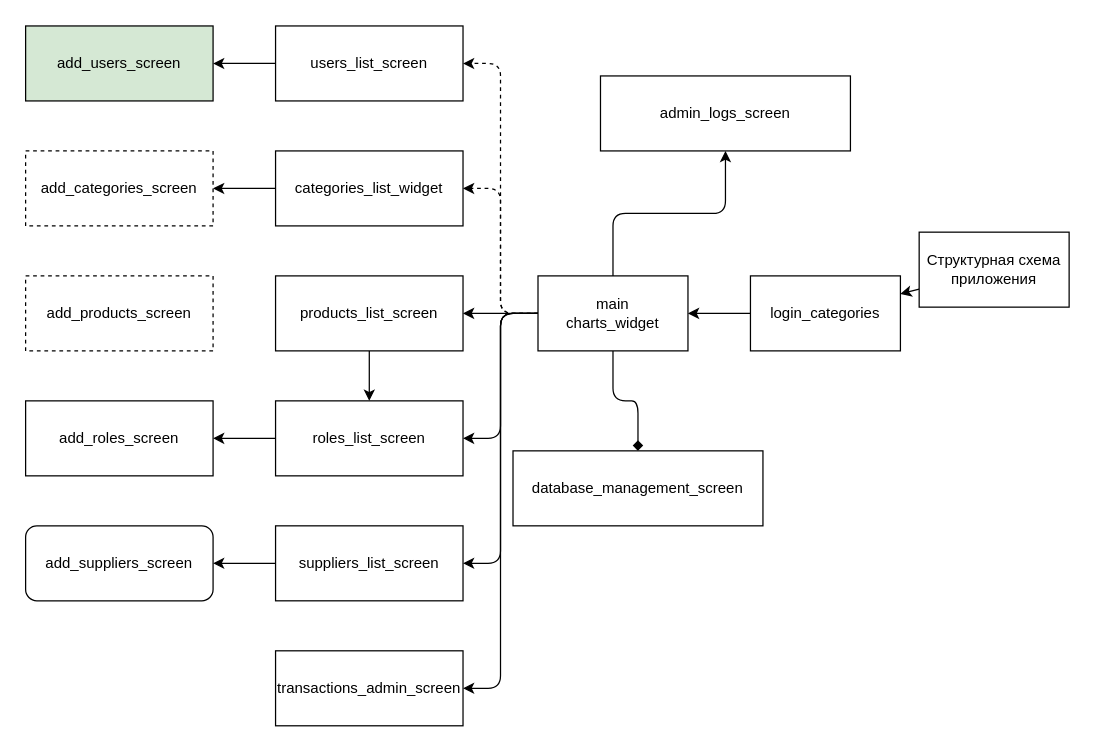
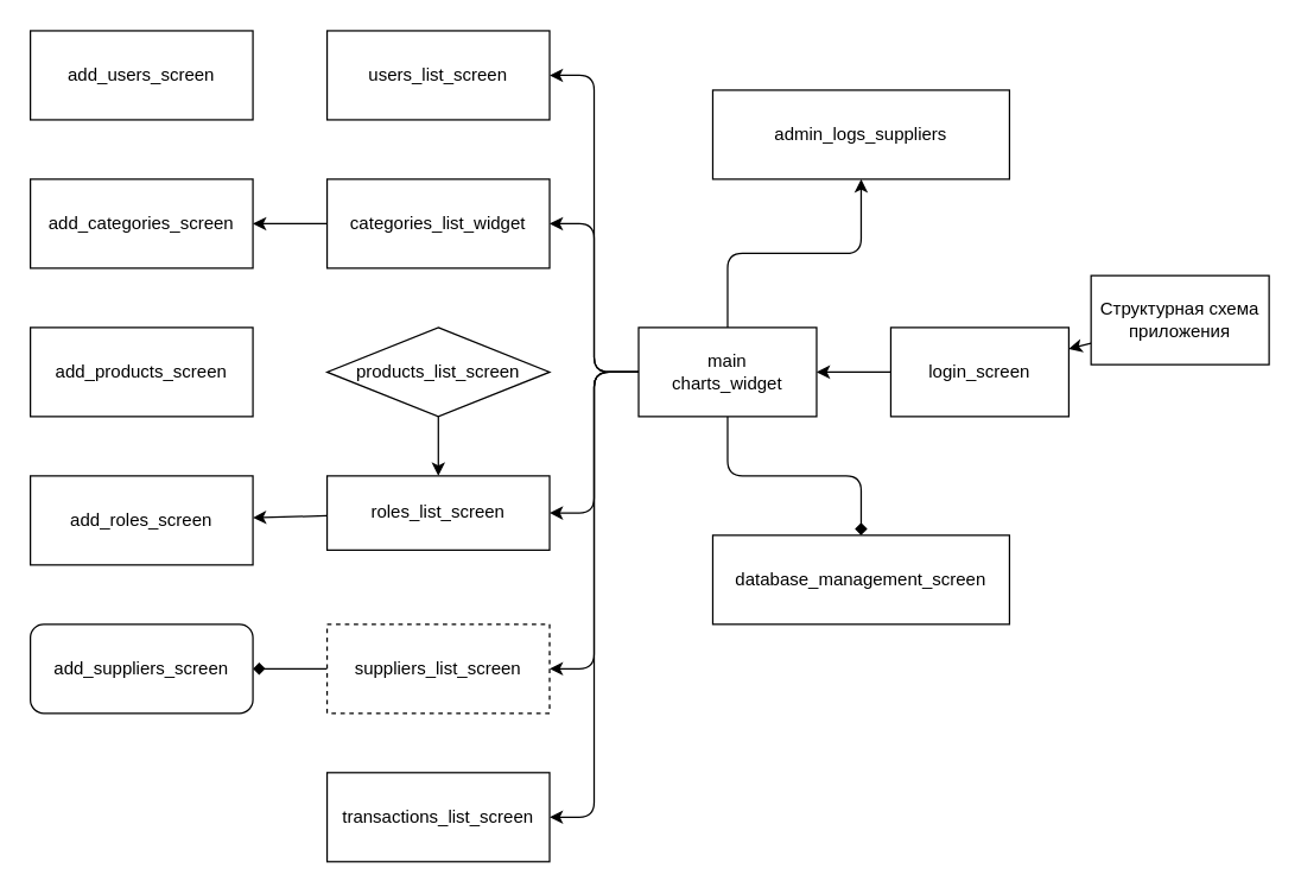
- <mxCell id="30" value="add_users_screen" style="rounded=0;whiteSpace=wrap;html=1;fillColor=#d5e8d4;" vertex="1" parent="1"><mxGeometry x="20" width="150" height="60" as="geometry" y="20" /></mxCell>
+ <mxCell id="30" value="add_users_screen" style="rounded=0;whiteSpace=wrap;html=1;" vertex="1" parent="1"><mxGeometry x="20" width="150" height="60" as="geometry" y="20" /></mxCell>
- <mxCell id="24" style="edgeStyle=none;html=1;" edge="1" parent="1" source="25" target="30"><mxGeometry relative="1" as="geometry" /></mxCell>
- <mxCell id="31" value="admin_logs_screen" style="rounded=0;whiteSpace=wrap;html=1;" vertex="1" parent="1"><mxGeometry x="480" y="60" width="200" height="60" as="geometry" /></mxCell>
+ <mxCell id="31" value="admin_logs_suppliers" style="rounded=0;whiteSpace=wrap;html=1;" vertex="1" parent="1"><mxGeometry x="480" y="60" width="200" height="60" as="geometry" /></mxCell>
- <mxCell id="6" style="edgeStyle=orthogonalEdgeStyle;html=1;entryX=1;entryY=0.5;entryDx=0;entryDy=0;dashed=1;" edge="1" parent="1" source="14" target="25"><mxGeometry relative="1" as="geometry" /></mxCell>
+ <mxCell id="6" style="edgeStyle=orthogonalEdgeStyle;html=1;entryX=1;entryY=0.5;entryDx=0;entryDy=0;" edge="1" parent="1" source="14" target="25"><mxGeometry relative="1" as="geometry" /></mxCell>
- <mxCell id="29" value="add_categories_screen" style="rounded=0;whiteSpace=wrap;html=1;dashed=1;" vertex="1" parent="1"><mxGeometry x="20" y="120" width="150" height="60" as="geometry" /></mxCell>
+ <mxCell id="29" value="add_categories_screen" style="rounded=0;whiteSpace=wrap;html=1;" vertex="1" parent="1"><mxGeometry x="20" y="120" width="150" height="60" as="geometry" /></mxCell>
- <mxCell id="7" style="edgeStyle=orthogonalEdgeStyle;html=1;entryX=1;entryY=0.5;entryDx=0;entryDy=0;dashed=1;" edge="1" parent="1" source="14" target="23"><mxGeometry relative="1" as="geometry" /></mxCell>
+ <mxCell id="7" style="edgeStyle=orthogonalEdgeStyle;html=1;entryX=1;entryY=0.5;entryDx=0;entryDy=0;" edge="1" parent="1" source="14" target="23"><mxGeometry relative="1" as="geometry" /></mxCell>
- <mxCell id="26" value="add_products_screen" style="rounded=0;whiteSpace=wrap;html=1;dashed=1;" vertex="1" parent="1"><mxGeometry x="20" y="220" width="150" height="60" as="geometry" /></mxCell>
+ <mxCell id="26" value="add_products_screen" style="rounded=0;whiteSpace=wrap;html=1;" vertex="1" parent="1"><mxGeometry x="20" y="220" width="150" height="60" as="geometry" /></mxCell>
- <mxCell id="16" value="products_list_screen" style="rounded=0;whiteSpace=wrap;html=1;" vertex="1" parent="1"><mxGeometry x="220" y="220" width="150" height="60" as="geometry" /></mxCell>
+ <mxCell id="16" value="products_list_screen" style="rhombus;whiteSpace=wrap;html=1;" vertex="1" parent="1"><mxGeometry x="220" y="220" width="150" height="60" as="geometry" /></mxCell>
- <mxCell id="8" style="edgeStyle=none;html=1;" edge="1" parent="1" source="14" target="16"><mxGeometry relative="1" as="geometry" /></mxCell>
- <mxCell id="5" value="login_categories" style="rounded=0;whiteSpace=wrap;html=1;" vertex="1" parent="1"><mxGeometry x="600" y="220" width="120" height="60" as="geometry" /></mxCell>
+ <mxCell id="5" value="login_screen" style="rounded=0;whiteSpace=wrap;html=1;" vertex="1" parent="1"><mxGeometry x="600" y="220" width="120" height="60" as="geometry" /></mxCell>
- <mxCell id="18" value="roles_list_screen" style="rounded=0;whiteSpace=wrap;html=1;" vertex="1" parent="1"><mxGeometry x="220" y="320" width="150" height="60" as="geometry" /></mxCell>
+ <mxCell id="18" value="roles_list_screen" style="rounded=0;whiteSpace=wrap;html=1;" vertex="1" parent="1"><mxGeometry x="220" y="320" width="150" height="50" as="geometry" /></mxCell>
- <mxCell id="32" value="database_management_screen" style="rounded=0;whiteSpace=wrap;html=1;" vertex="1" parent="1"><mxGeometry x="410" y="360" width="200" height="60" as="geometry" /></mxCell>
+ <mxCell id="32" value="database_management_screen" style="rounded=0;whiteSpace=wrap;html=1;" vertex="1" parent="1"><mxGeometry x="480" y="360" width="200" height="60" as="geometry" /></mxCell>
- <mxCell id="19" style="edgeStyle=none;html=1;" edge="1" parent="1" source="20" target="28"><mxGeometry relative="1" as="geometry" /></mxCell>
+ <mxCell id="19" style="edgeStyle=none;html=1;endArrow=diamond;" edge="1" parent="1" source="20" target="28"><mxGeometry relative="1" as="geometry" /></mxCell>
- <mxCell id="20" value="suppliers_list_screen" style="rounded=0;whiteSpace=wrap;html=1;" vertex="1" parent="1"><mxGeometry x="220" y="420" width="150" height="60" as="geometry" /></mxCell>
+ <mxCell id="20" value="suppliers_list_screen" style="rounded=0;whiteSpace=wrap;html=1;dashed=1;" vertex="1" parent="1"><mxGeometry x="220" y="420" width="150" height="60" as="geometry" /></mxCell>
- <mxCell id="21" value="transactions_admin_screen" style="rounded=0;whiteSpace=wrap;html=1;" vertex="1" parent="1"><mxGeometry x="220" y="520" width="150" height="60" as="geometry" /></mxCell>
+ <mxCell id="21" value="transactions_list_screen" style="rounded=0;whiteSpace=wrap;html=1;" vertex="1" parent="1"><mxGeometry x="220" y="520" width="150" height="60" as="geometry" /></mxCell>
